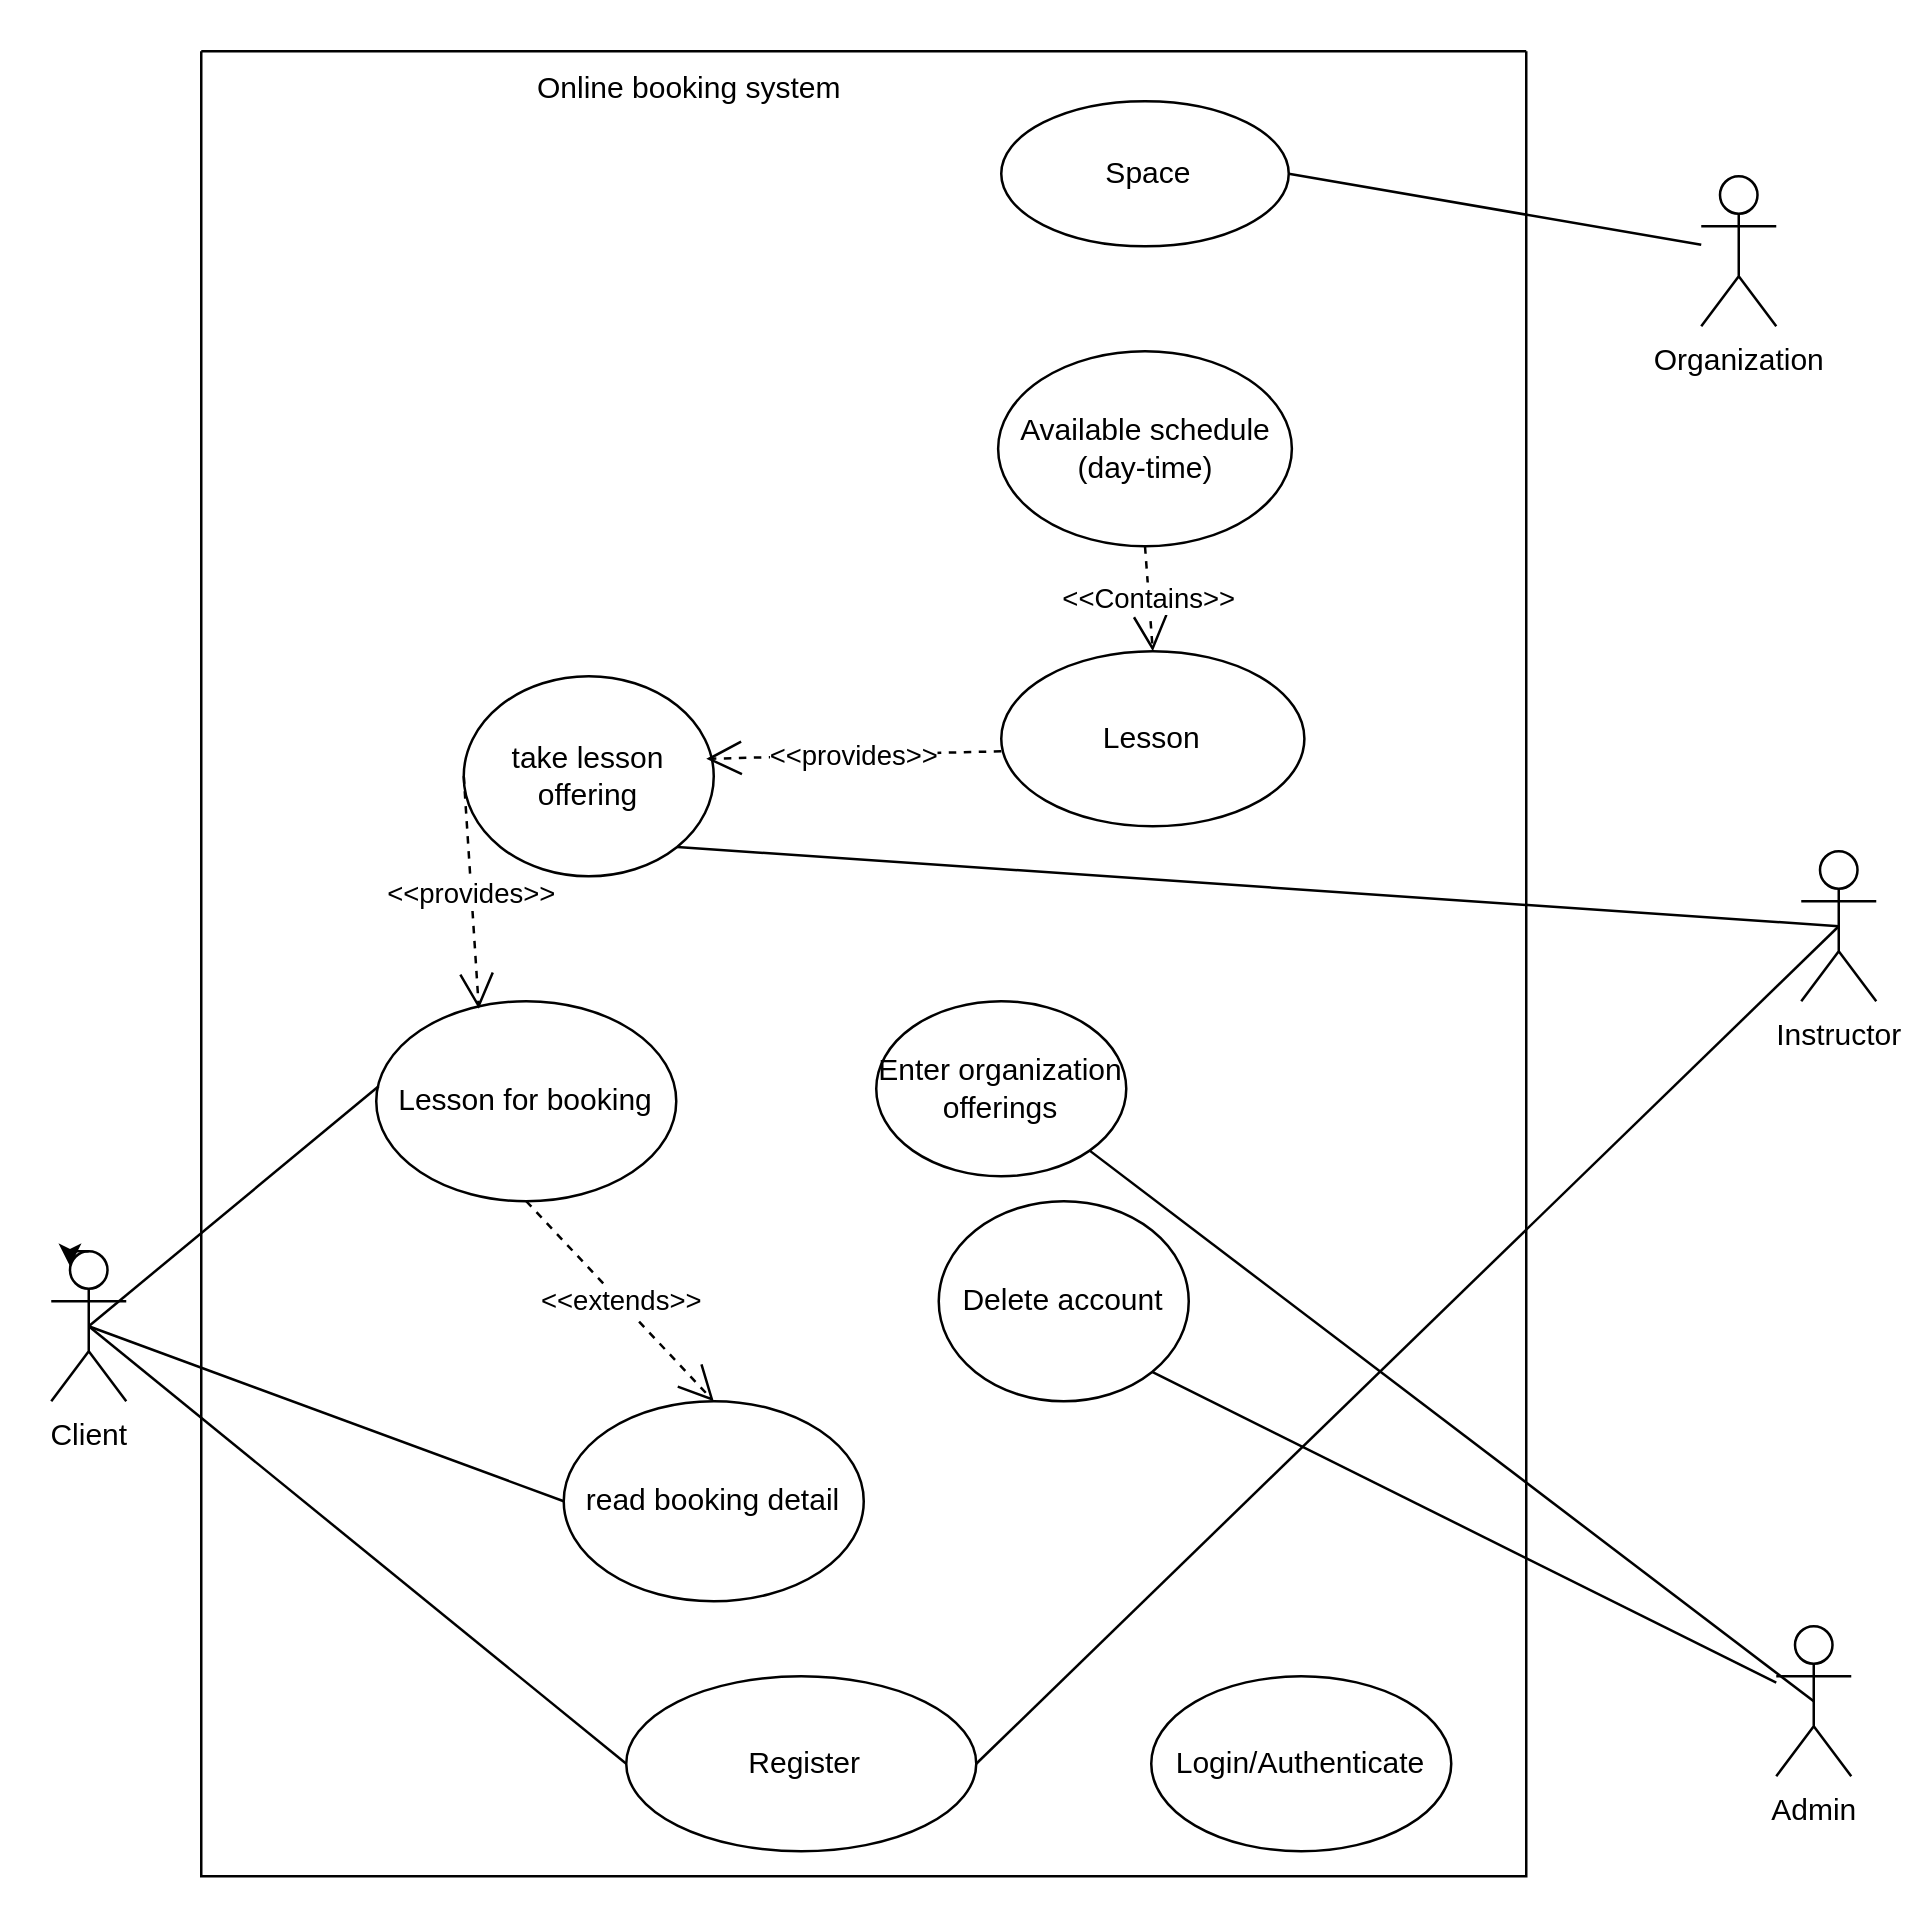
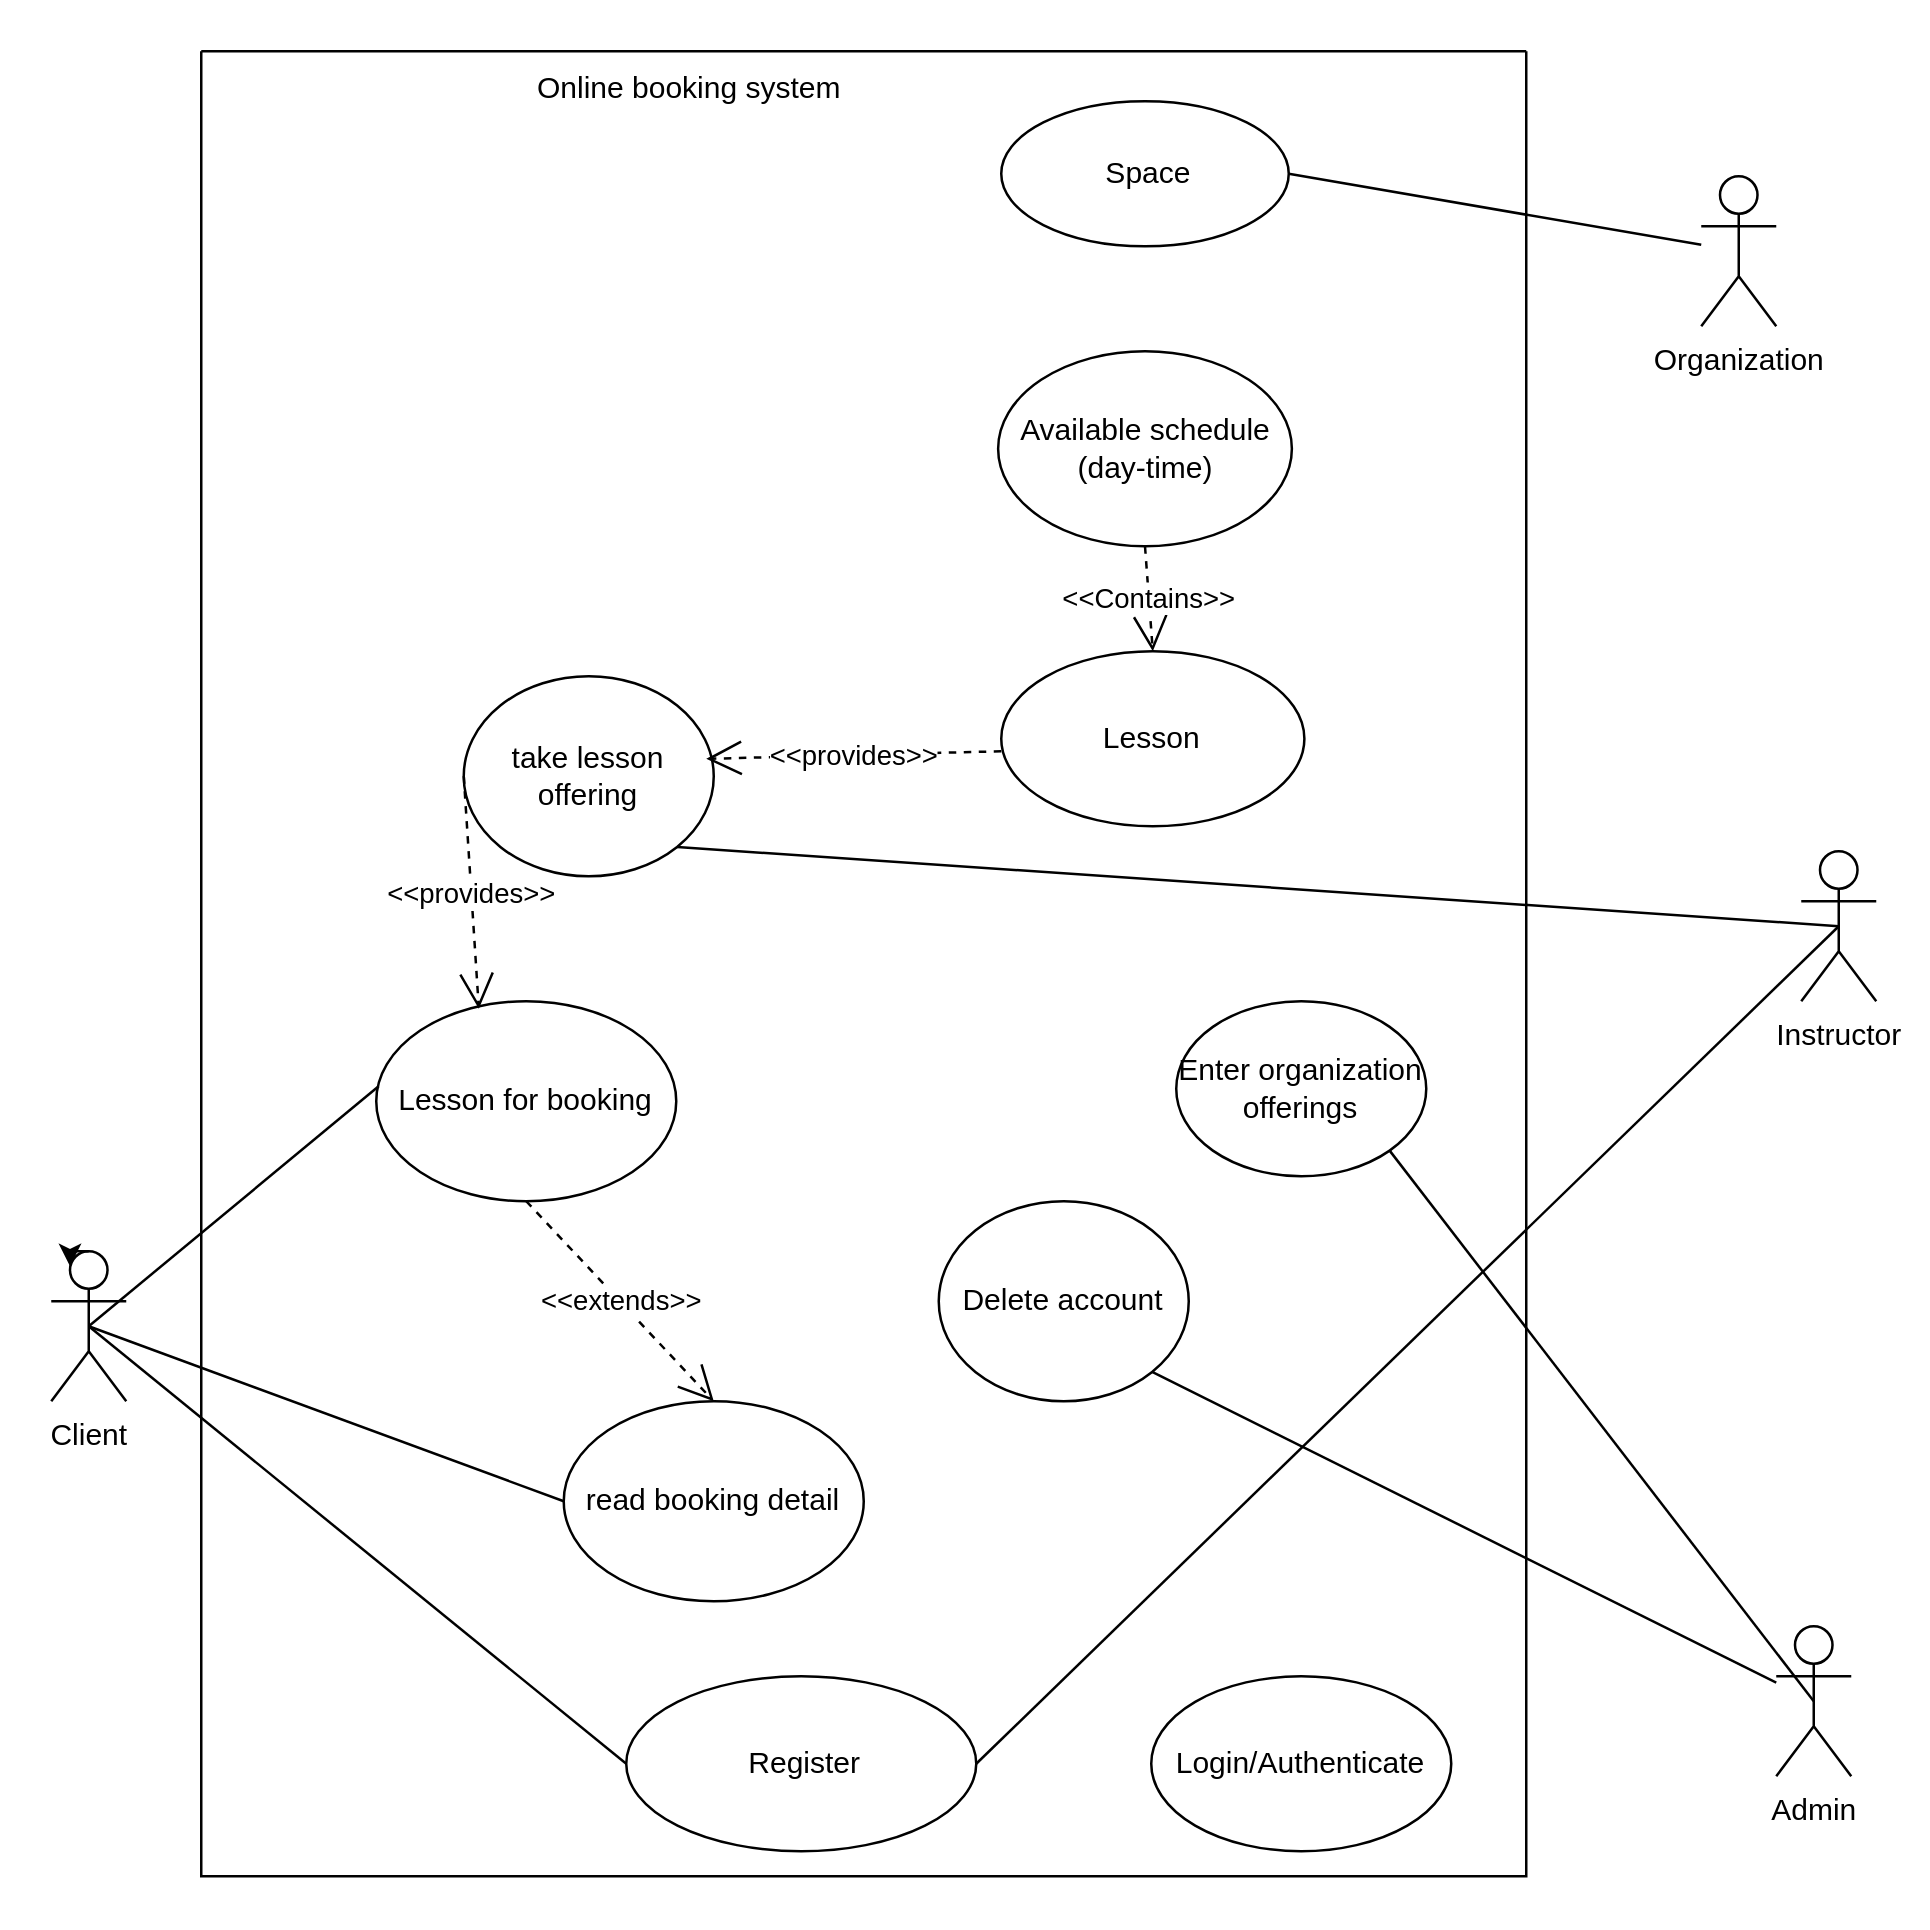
- <mxCell id="17" value="Enter organization offerings" style="ellipse;whiteSpace=wrap;html=1;" vertex="1" parent="3"><mxGeometry x="270" y="380" width="100" height="70" as="geometry" /></mxCell>
+ <mxCell id="17" value="Enter organization offerings" style="ellipse;whiteSpace=wrap;html=1;" vertex="1" parent="3"><mxGeometry x="390" y="380" width="100" height="70" as="geometry" /></mxCell>
